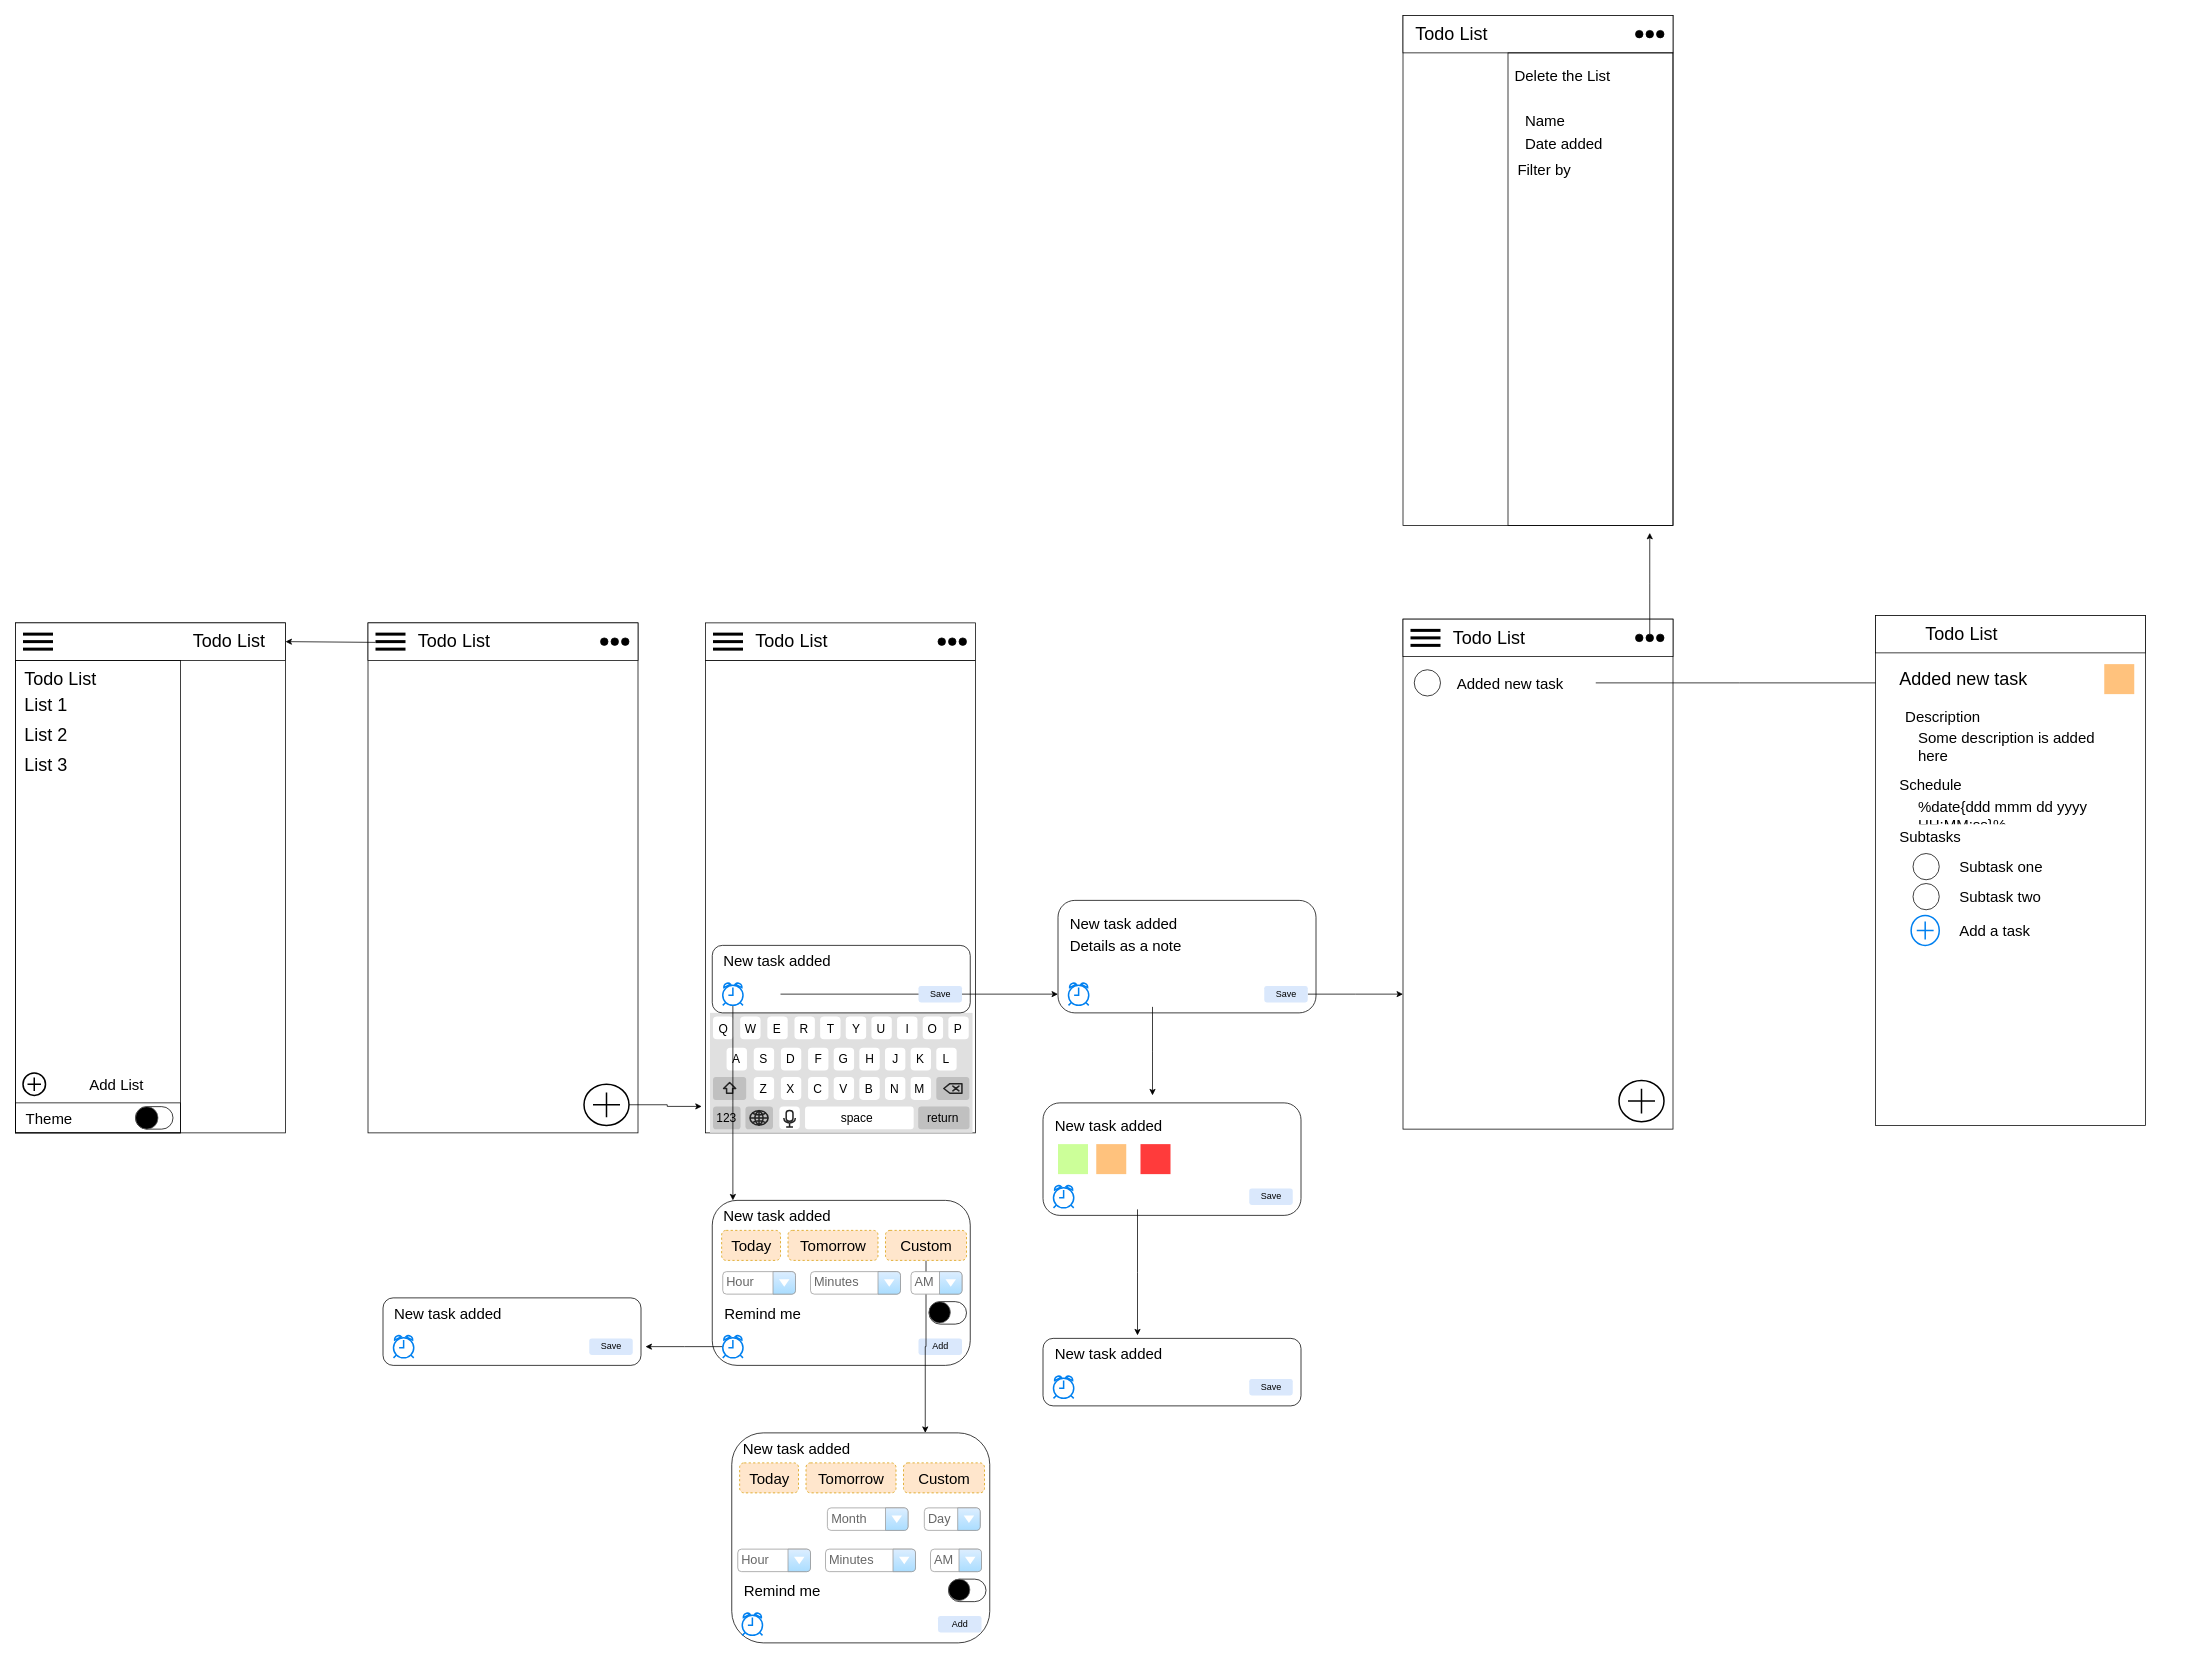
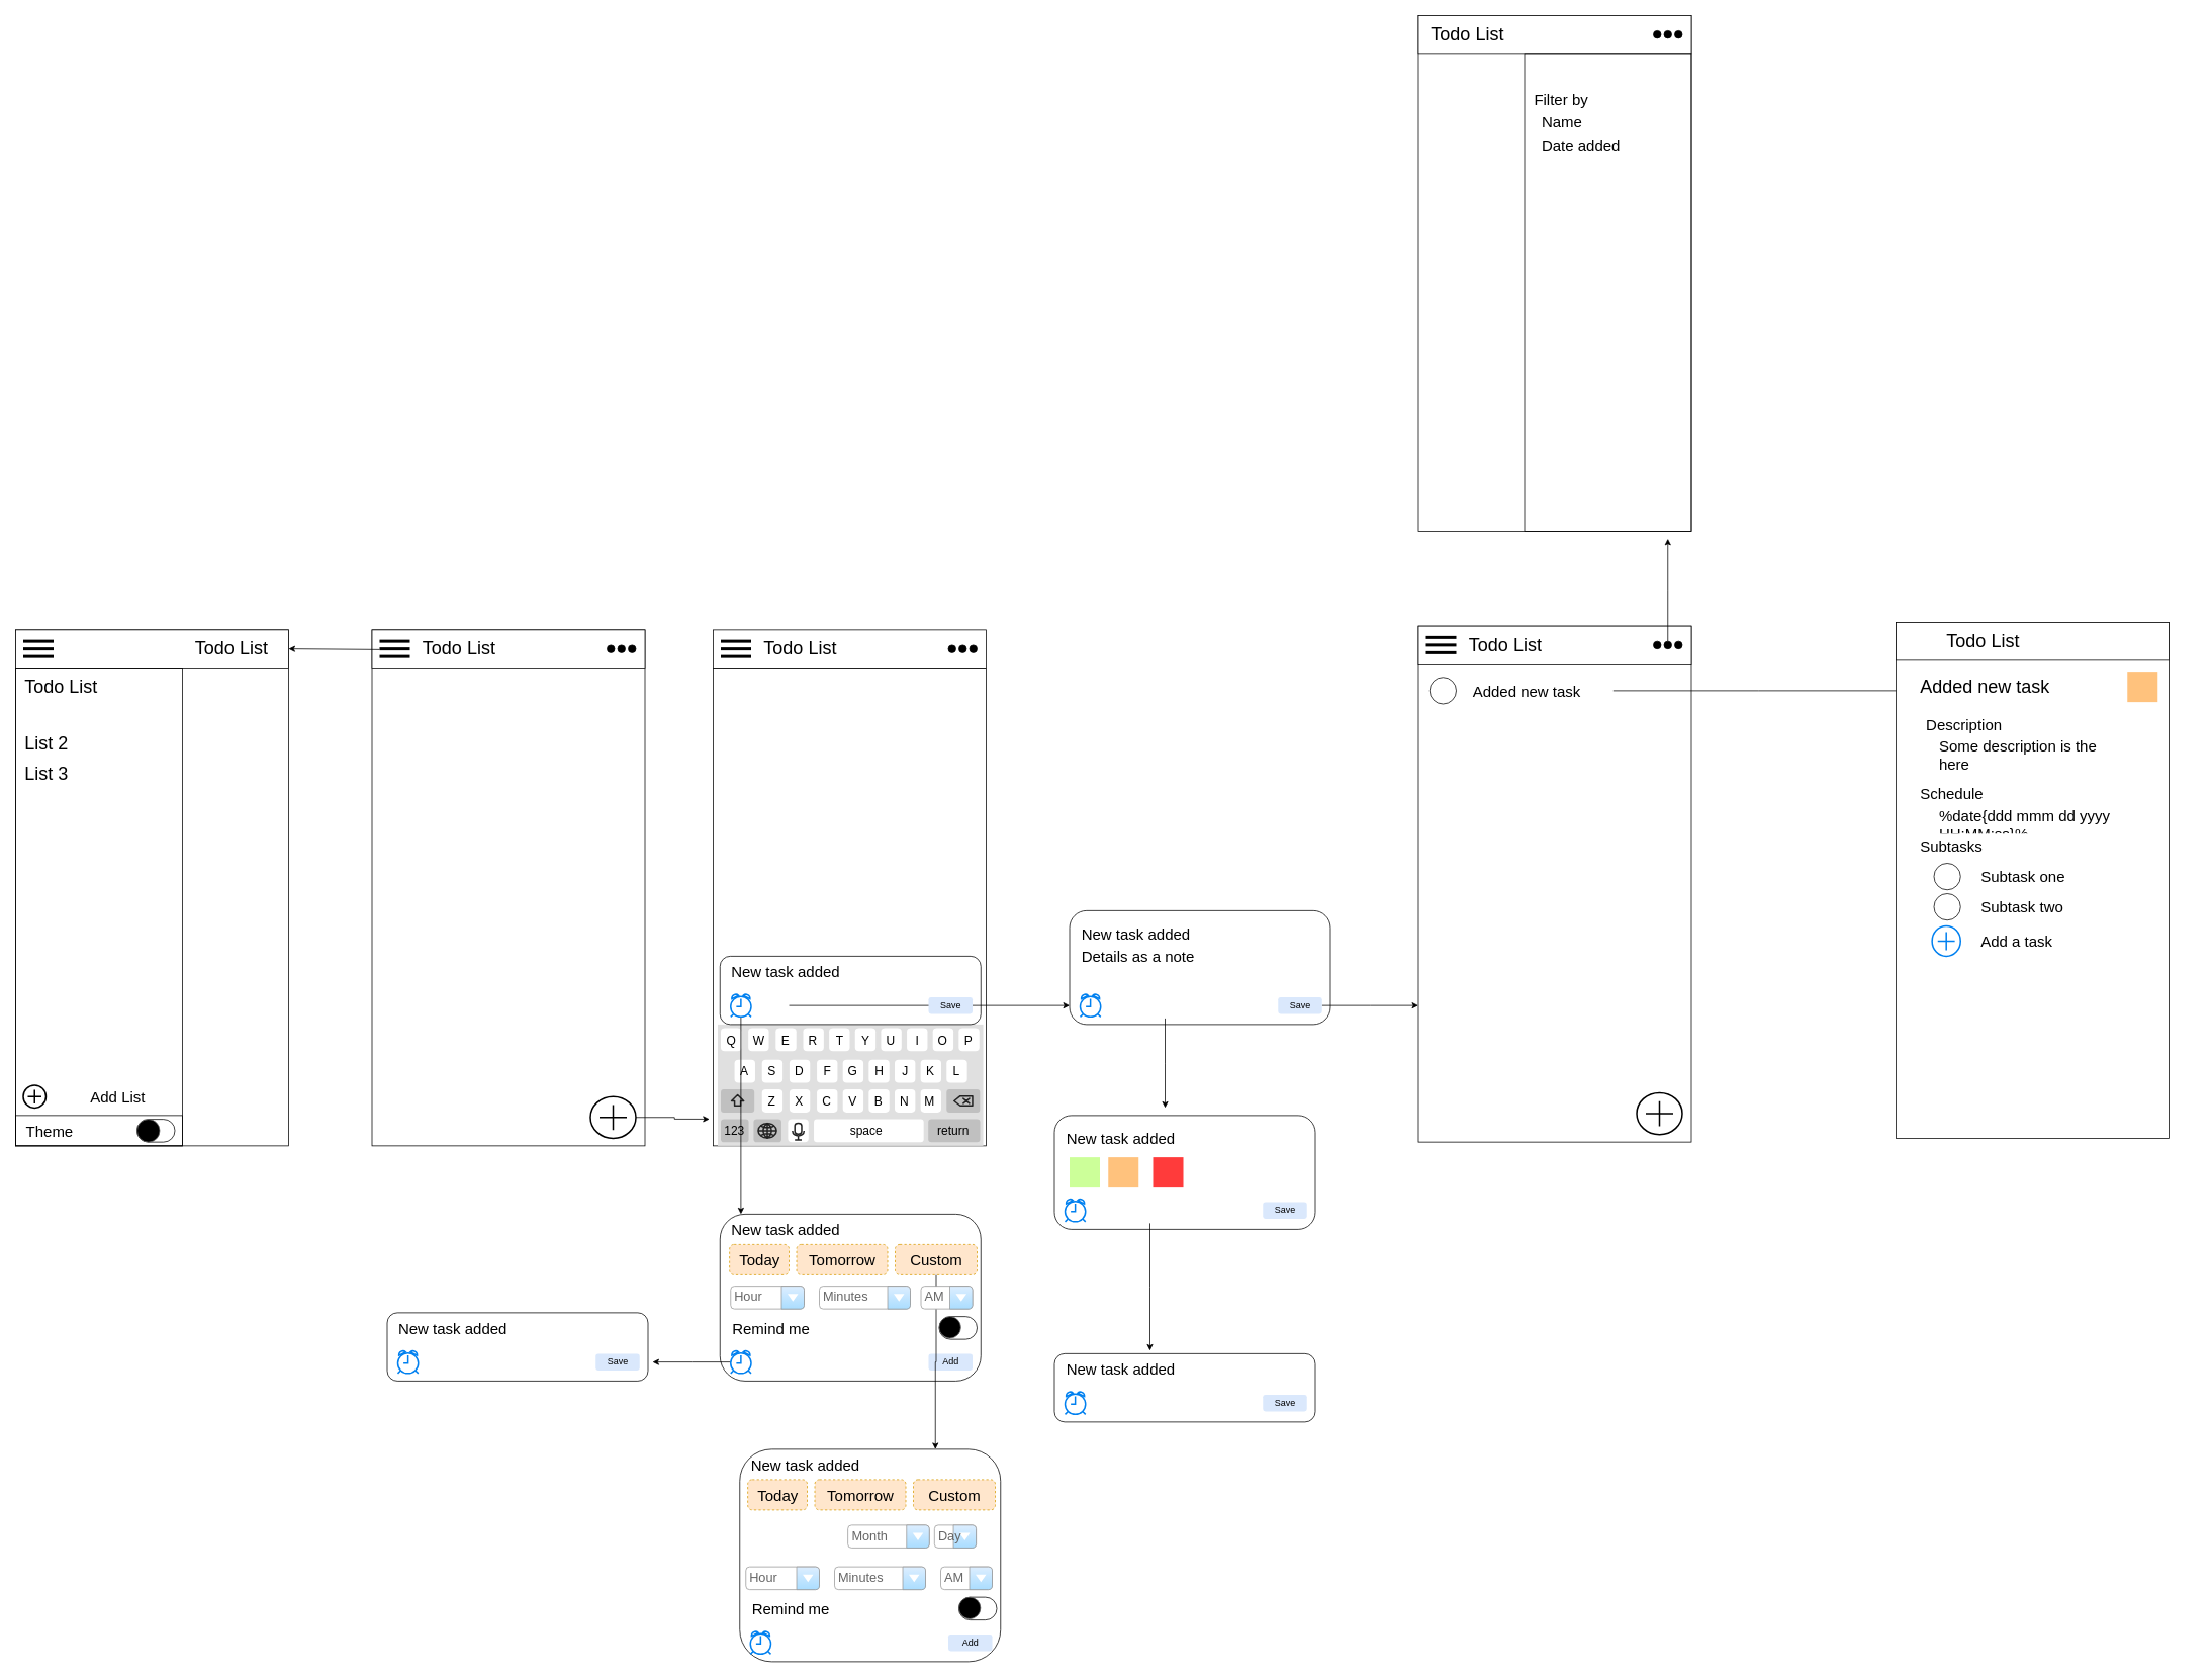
- <mxCell id="113" value="Delete the List" style="text;html=1;strokeColor=none;fillColor=none;align=left;verticalAlign=middle;whiteSpace=wrap;rounded=0;fontSize=20;" vertex="1" parent="1"><mxGeometry x="2017" y="90" width="187" height="20" as="geometry" /></mxCell>
- <mxCell id="114" value="Filter by" style="text;html=1;strokeColor=none;fillColor=none;align=left;verticalAlign=middle;whiteSpace=wrap;rounded=0;fontSize=20;" vertex="1" parent="1"><mxGeometry x="2021" y="215" width="187" height="20" as="geometry" /></mxCell>
+ <mxCell id="114" value="Filter by" style="text;html=1;strokeColor=none;fillColor=none;align=left;verticalAlign=middle;whiteSpace=wrap;rounded=0;fontSize=20;" vertex="1" parent="1"><mxGeometry x="2021" y="120" width="187" height="20" as="geometry" /></mxCell>
- <mxCell id="19" value="List 1" style="text;html=1;strokeColor=none;fillColor=none;align=left;verticalAlign=middle;whiteSpace=wrap;rounded=0;fontSize=24;" vertex="1" parent="1"><mxGeometry x="30" y="930" width="90" height="20" as="geometry" /></mxCell>
- <mxCell id="145" value="Some description is added here" style="text;html=1;strokeColor=none;fillColor=none;align=left;verticalAlign=middle;whiteSpace=wrap;rounded=0;fontSize=20;" vertex="1" parent="1"><mxGeometry x="2555" y="980" width="250" height="30" as="geometry" /></mxCell>
+ <mxCell id="145" value="Some description is the here" style="text;html=1;strokeColor=none;fillColor=none;align=left;verticalAlign=middle;whiteSpace=wrap;rounded=0;fontSize=20;" vertex="1" parent="1"><mxGeometry x="2555" y="980" width="250" height="30" as="geometry" /></mxCell>
- <mxCell id="78" value="Month" style="strokeWidth=1;shadow=0;dashed=0;align=center;html=1;shape=mxgraph.mockup.forms.comboBox;strokeColor=#999999;fillColor=#ddeeff;align=left;fillColor2=#aaddff;mainText=;fontColor=#666666;fontSize=17;spacingLeft=3;" vertex="1" parent="1"><mxGeometry x="1102.5" y="2010" width="107.5" height="30" as="geometry" /></mxCell>
+ <mxCell id="78" value="Month" style="strokeWidth=1;shadow=0;dashed=0;align=center;html=1;shape=mxgraph.mockup.forms.comboBox;strokeColor=#999999;fillColor=#ddeeff;align=left;fillColor2=#aaddff;mainText=;fontColor=#666666;fontSize=17;spacingLeft=3;" vertex="1" parent="1"><mxGeometry x="1117.5" y="2010" width="107.5" height="30" as="geometry" /></mxCell>
- <mxCell id="79" value="Day" style="strokeWidth=1;shadow=0;dashed=0;align=center;html=1;shape=mxgraph.mockup.forms.comboBox;strokeColor=#999999;fillColor=#ddeeff;align=left;fillColor2=#aaddff;mainText=;fontColor=#666666;fontSize=17;spacingLeft=3;" vertex="1" parent="1"><mxGeometry x="1231.75" y="2010" width="74.5" height="30" as="geometry" /></mxCell>
+ <mxCell id="79" value="Day" style="strokeWidth=1;shadow=0;dashed=0;align=center;html=1;shape=mxgraph.mockup.forms.comboBox;strokeColor=#999999;fillColor=#ddeeff;align=left;fillColor2=#aaddff;mainText=;fontColor=#666666;fontSize=17;spacingLeft=3;" vertex="1" parent="1"><mxGeometry x="1231.75" y="2010" width="55" height="30" as="geometry" /></mxCell>
